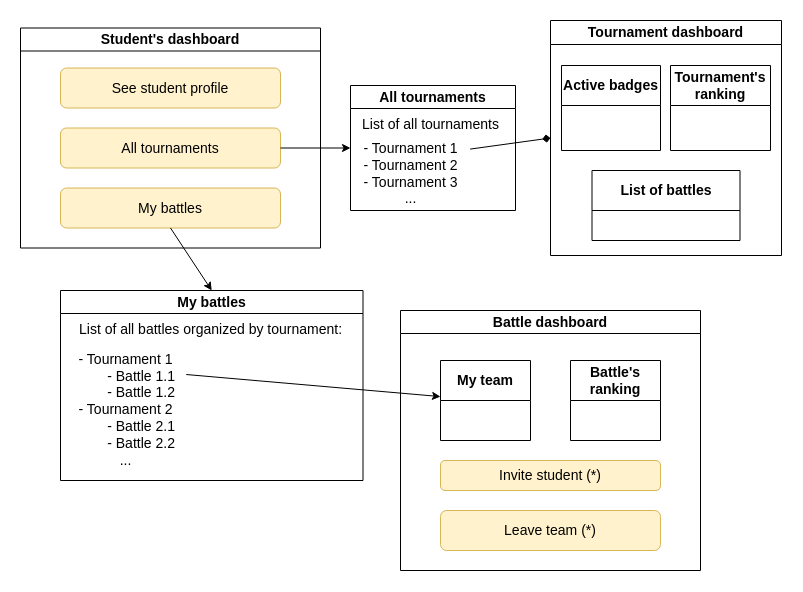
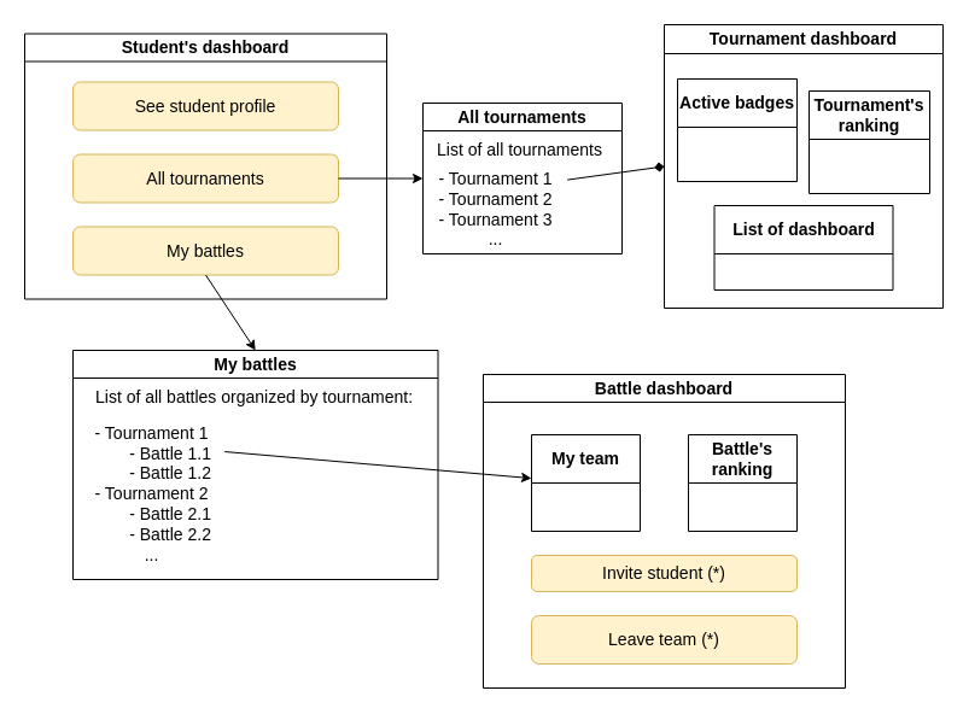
- <mxCell id="22" value="Tournament's ranking" style="swimlane;whiteSpace=wrap;html=1;startSize=40;fontSize=14;" parent="21" vertex="1"><mxGeometry x="120" y="45" width="100" height="85" as="geometry" /></mxCell>
+ <mxCell id="22" value="Tournament's ranking" style="swimlane;whiteSpace=wrap;html=1;startSize=40;fontSize=14;" parent="21" vertex="1"><mxGeometry x="120" y="55" width="100" height="85" as="geometry" /></mxCell>
- <mxCell id="24" value="List of battles" style="swimlane;whiteSpace=wrap;html=1;startSize=40;fontSize=14;" vertex="1" parent="21"><mxGeometry x="41.5" y="150" width="148" height="70" as="geometry" /></mxCell>
+ <mxCell id="24" value="List of dashboard" style="swimlane;whiteSpace=wrap;html=1;startSize=40;fontSize=14;" vertex="1" parent="21"><mxGeometry x="41.5" y="150" width="148" height="70" as="geometry" /></mxCell>
